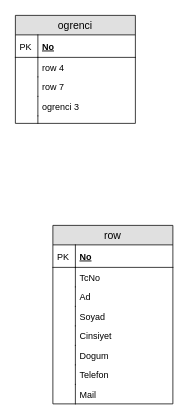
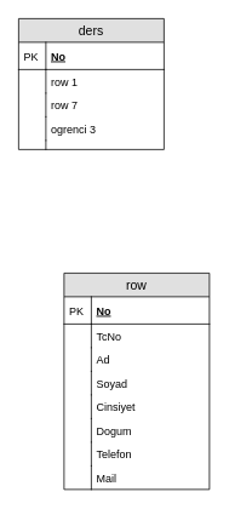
- <mxCell id="19" value="ogrenci" style="swimlane;fontStyle=0;childLayout=stackLayout;horizontal=1;startSize=26;fillColor=#e0e0e0;horizontalStack=0;resizeParent=1;resizeParentMax=0;resizeLast=0;collapsible=1;marginBottom=0;swimlaneFillColor=#ffffff;align=center;fontSize=14;" vertex="1" parent="1"><mxGeometry x="20" y="20" width="160" height="144" as="geometry" /></mxCell>
+ <mxCell id="19" value="ders" style="swimlane;fontStyle=0;childLayout=stackLayout;horizontal=1;startSize=26;fillColor=#e0e0e0;horizontalStack=0;resizeParent=1;resizeParentMax=0;resizeLast=0;collapsible=1;marginBottom=0;swimlaneFillColor=#ffffff;align=center;fontSize=14;" vertex="1" parent="1"><mxGeometry x="20" y="20" width="160" height="144" as="geometry" /></mxCell>
- <mxCell id="22" value="row 4" style="shape=partialRectangle;top=0;left=0;right=0;bottom=0;align=left;verticalAlign=top;fillColor=none;spacingLeft=34;spacingRight=4;overflow=hidden;rotatable=0;points=[[0,0.5],[1,0.5]];portConstraint=eastwest;dropTarget=0;fontSize=12;" vertex="1" parent="19"><mxGeometry y="56" width="160" height="26" as="geometry" /></mxCell>
+ <mxCell id="22" value="row 1" style="shape=partialRectangle;top=0;left=0;right=0;bottom=0;align=left;verticalAlign=top;fillColor=none;spacingLeft=34;spacingRight=4;overflow=hidden;rotatable=0;points=[[0,0.5],[1,0.5]];portConstraint=eastwest;dropTarget=0;fontSize=12;" vertex="1" parent="19"><mxGeometry y="56" width="160" height="26" as="geometry" /></mxCell>
